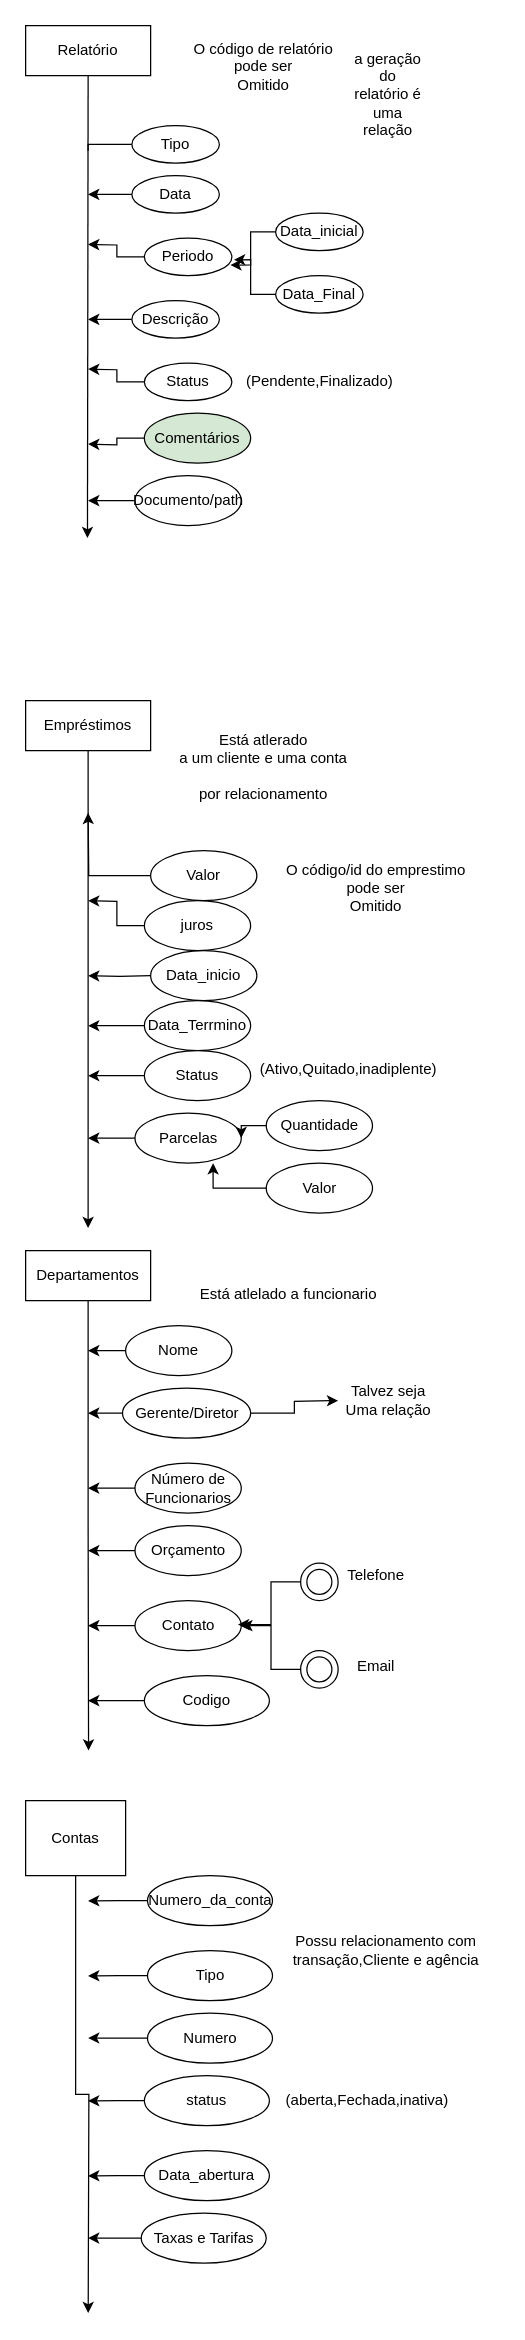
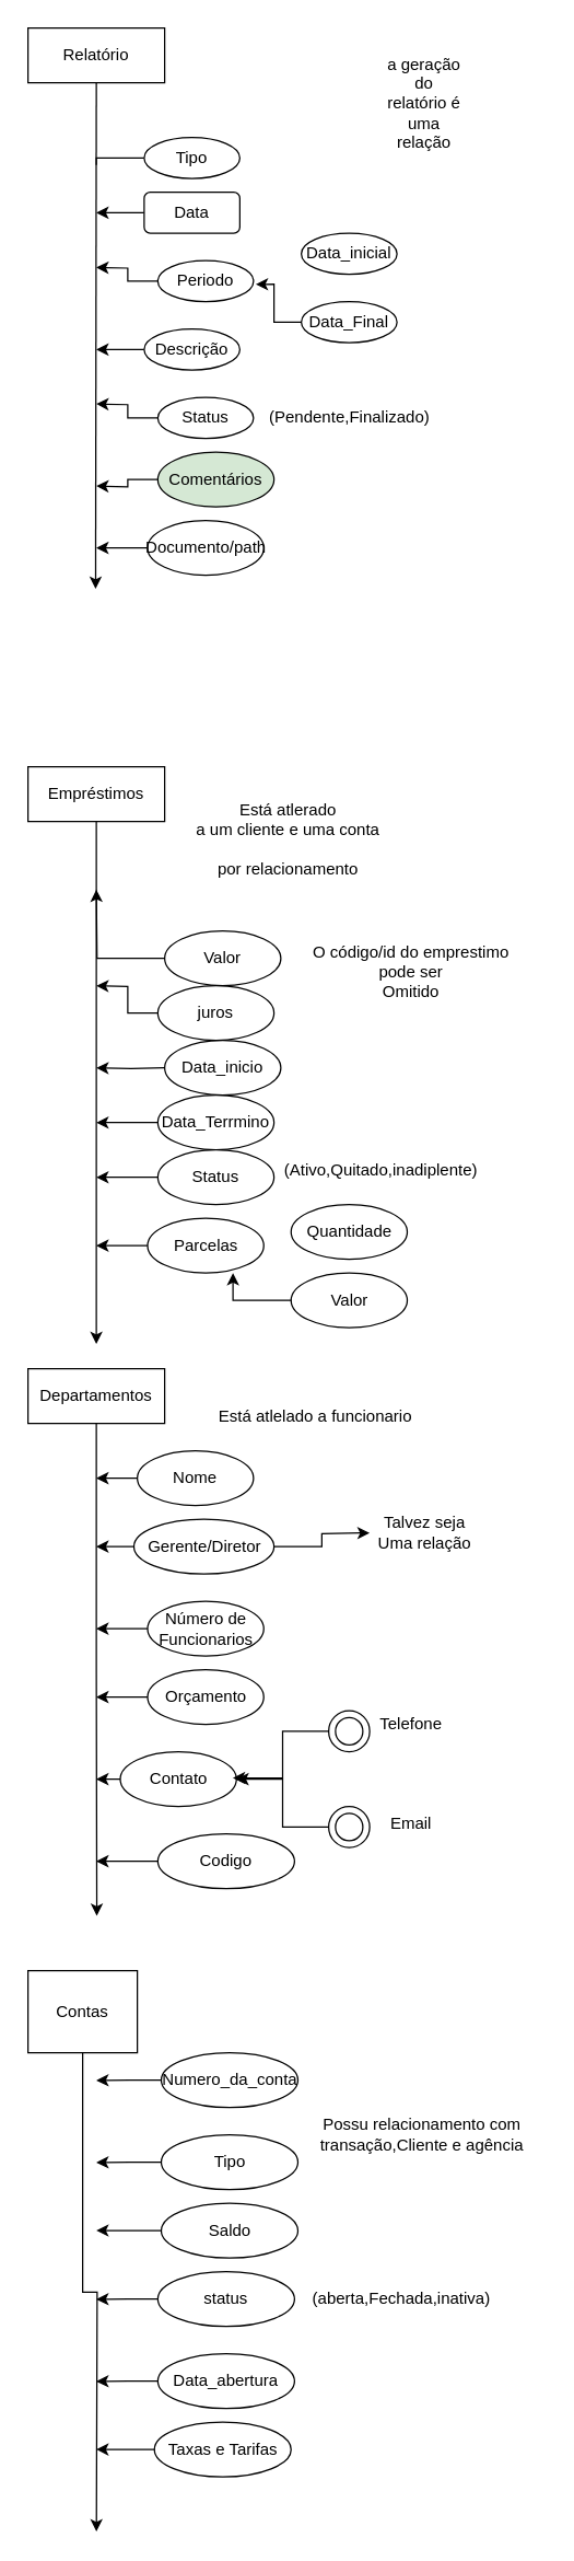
- <mxCell id="27" value="&lt;div&gt;O código de relatório&lt;/div&gt;&lt;div&gt;pode ser&lt;/div&gt;&lt;div&gt;Omitido&lt;br&gt;&lt;/div&gt;" style="text;html=1;align=center;verticalAlign=middle;resizable=0;points=[];autosize=1;strokeColor=none;fillColor=none;" vertex="1" parent="1"><mxGeometry x="140" y="23" width="140" height="60" as="geometry" /></mxCell>
- <mxCell id="13" value="Data " style="ellipse;whiteSpace=wrap;html=1;align=center;" vertex="1" parent="1"><mxGeometry x="105" y="140" width="70" height="30" as="geometry" /></mxCell>
+ <mxCell id="13" value="Data " style="whiteSpace=wrap;html=1;align=center;rounded=1;" vertex="1" parent="1"><mxGeometry x="105" y="140" width="70" height="30" as="geometry" /></mxCell>
- <mxCell id="19" style="edgeStyle=orthogonalEdgeStyle;rounded=0;orthogonalLoop=1;jettySize=auto;html=1;exitX=0;exitY=0.5;exitDx=0;exitDy=0;entryX=0.983;entryY=0.717;entryDx=0;entryDy=0;entryPerimeter=0;" edge="1" parent="1" source="16" target="15"><mxGeometry relative="1" as="geometry" /></mxCell>
- <mxCell id="43" style="edgeStyle=orthogonalEdgeStyle;rounded=0;orthogonalLoop=1;jettySize=auto;html=1;exitX=0;exitY=0.5;exitDx=0;exitDy=0;entryX=1;entryY=0.5;entryDx=0;entryDy=0;" edge="1" parent="1" source="44" target="42"><mxGeometry relative="1" as="geometry" /></mxCell>
- <mxCell id="58" value="Contato" style="ellipse;whiteSpace=wrap;html=1;align=center;" vertex="1" parent="1"><mxGeometry x="107.5" y="1280" width="85" height="40" as="geometry" /></mxCell>
+ <mxCell id="58" value="Contato" style="ellipse;whiteSpace=wrap;html=1;align=center;" vertex="1" parent="1"><mxGeometry x="87.5" y="1280" width="85" height="40" as="geometry" /></mxCell>
- <mxCell id="75" value="&lt;div&gt;Numero&lt;/div&gt;" style="ellipse;whiteSpace=wrap;html=1;align=center;" vertex="1" parent="1"><mxGeometry x="117.5" y="1610" width="100" height="40" as="geometry" /></mxCell>
+ <mxCell id="75" value="&lt;div&gt;Saldo&lt;/div&gt;" style="ellipse;whiteSpace=wrap;html=1;align=center;" vertex="1" parent="1"><mxGeometry x="117.5" y="1610" width="100" height="40" as="geometry" /></mxCell>
